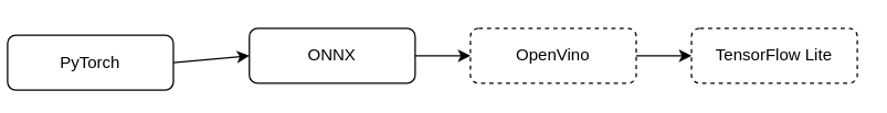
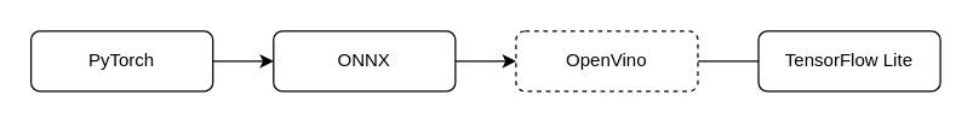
- <mxCell id="8" value="" style="endArrow=classic;html=1;rounded=0;exitX=1;exitY=0.5;exitDx=0;exitDy=0;entryX=0;entryY=0.5;entryDx=0;entryDy=0;" edge="1" parent="1" source="4" target="5"><mxGeometry width="50" height="50" relative="1" as="geometry"><mxPoint x="160" y="60" as="sourcePoint" /><mxPoint x="200" y="60" as="targetPoint" /></mxGeometry></mxCell>
+ <mxCell id="8" value="" style="endArrow=none;html=1;rounded=0;exitX=1;exitY=0.5;exitDx=0;exitDy=0;entryX=0;entryY=0.5;entryDx=0;entryDy=0;" edge="1" parent="1" source="4" target="5"><mxGeometry width="50" height="50" relative="1" as="geometry"><mxPoint x="160" y="60" as="sourcePoint" /><mxPoint x="200" y="60" as="targetPoint" /></mxGeometry></mxCell>
- <mxCell id="5" value="TensorFlow Lite" style="rounded=1;whiteSpace=wrap;html=1;dashed=1;" vertex="1" parent="1"><mxGeometry x="500" y="20" width="120" height="40" as="geometry" /></mxCell>
+ <mxCell id="5" value="TensorFlow Lite" style="rounded=1;whiteSpace=wrap;html=1;" vertex="1" parent="1"><mxGeometry x="500" y="20" width="120" height="40" as="geometry" /></mxCell>
- <mxCell id="2" value="PyTorch" style="rounded=1;whiteSpace=wrap;html=1;" vertex="1" parent="1"><mxGeometry x="5" y="25" width="120" height="40" as="geometry" /></mxCell>
+ <mxCell id="2" value="PyTorch" style="rounded=1;whiteSpace=wrap;html=1;" vertex="1" parent="1"><mxGeometry x="20" y="20" width="120" height="40" as="geometry" /></mxCell>
